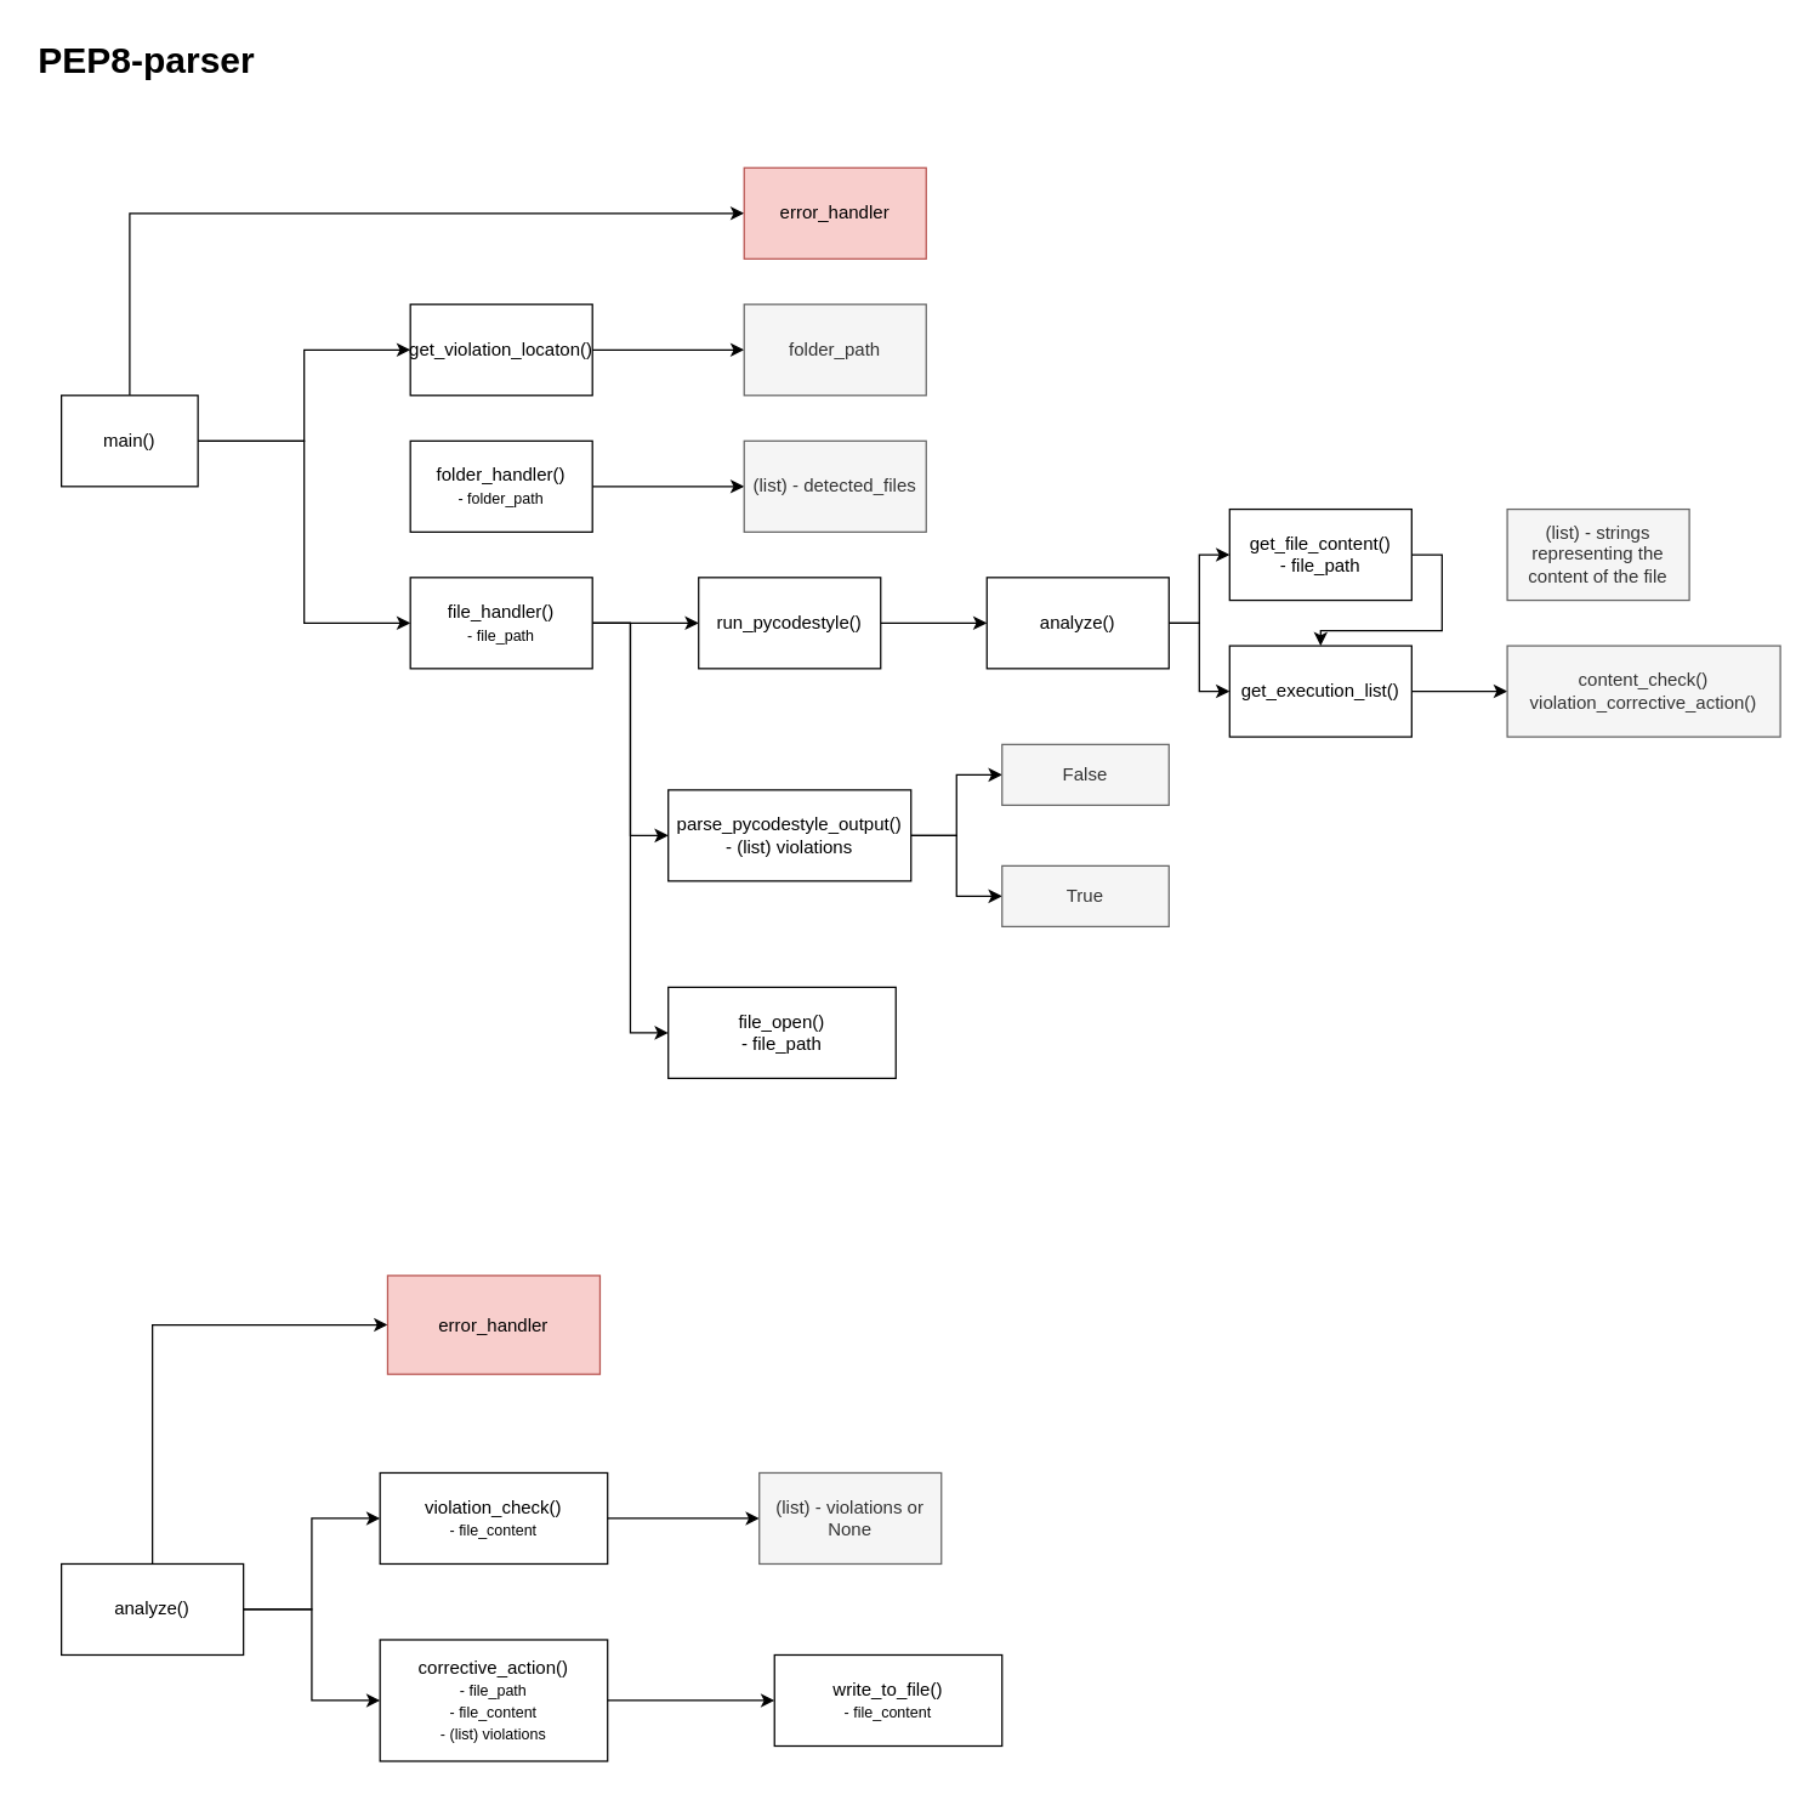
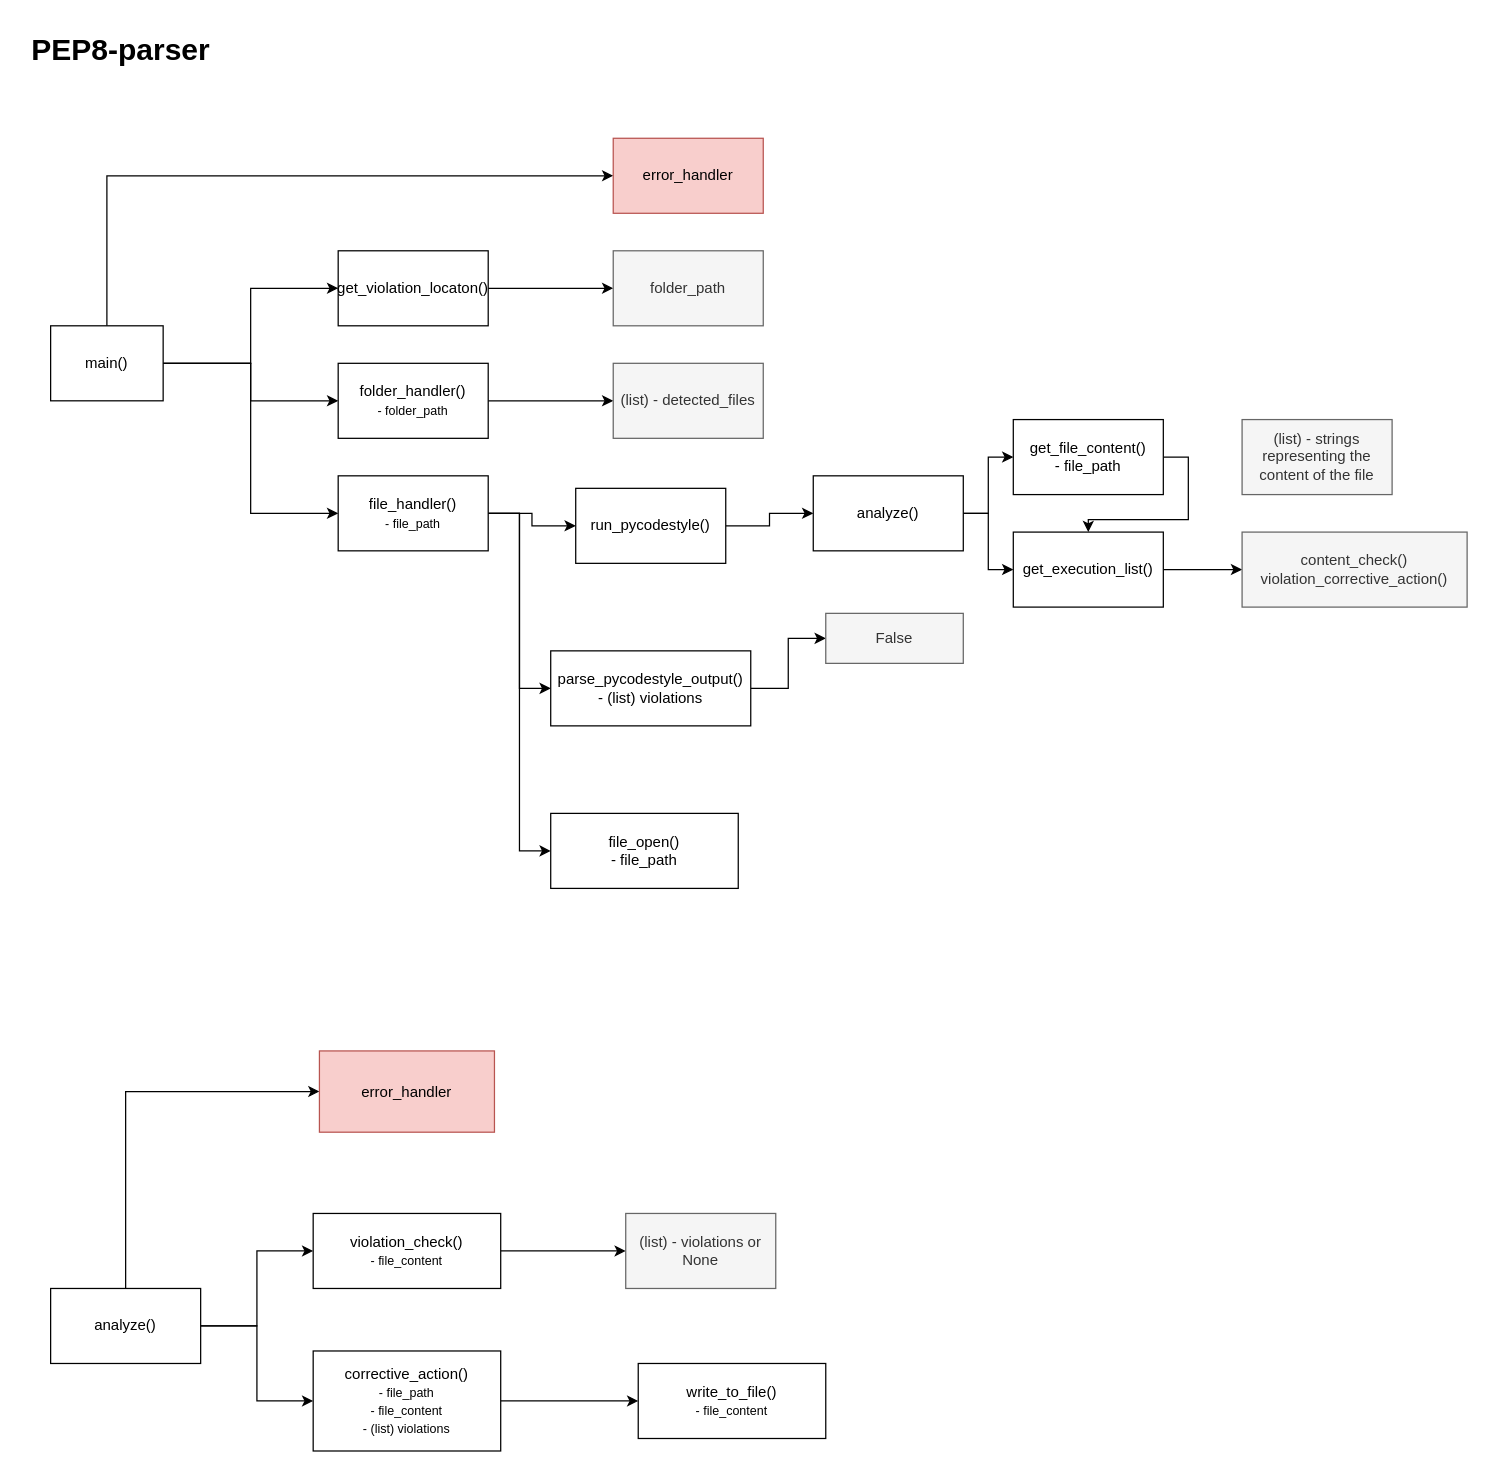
+ <mxCell id="4" style="edgeStyle=orthogonalEdgeStyle;rounded=0;orthogonalLoop=1;jettySize=auto;html=1;exitX=1;exitY=0.5;exitDx=0;exitDy=0;entryX=0;entryY=0.5;entryDx=0;entryDy=0;" parent="1" source="7" target="11" edge="1"><mxGeometry relative="1" as="geometry" /></mxCell>
- <mxCell id="20" value="run_pycodestyle()&lt;font style=&quot;&quot;&gt;&lt;br&gt;&lt;/font&gt;" style="rounded=0;whiteSpace=wrap;html=1;" vertex="1" parent="1"><mxGeometry x="460" y="380" width="120" height="60" as="geometry" /></mxCell>
+ <mxCell id="20" value="run_pycodestyle()&lt;font style=&quot;&quot;&gt;&lt;br&gt;&lt;/font&gt;" style="rounded=0;whiteSpace=wrap;html=1;" vertex="1" parent="1"><mxGeometry x="460" y="390" width="120" height="60" as="geometry" /></mxCell>
- <mxCell id="38" style="edgeStyle=orthogonalEdgeStyle;rounded=0;orthogonalLoop=1;jettySize=auto;html=1;exitX=1;exitY=0.5;exitDx=0;exitDy=0;entryX=0;entryY=0.5;entryDx=0;entryDy=0;" edge="1" parent="1" source="39" target="44"><mxGeometry relative="1" as="geometry" /></mxCell>
- <mxCell id="44" value="True" style="rounded=0;whiteSpace=wrap;html=1;fillColor=#f5f5f5;fontColor=#333333;strokeColor=#666666;" vertex="1" parent="1"><mxGeometry x="660" y="570" width="110" height="40" as="geometry" /></mxCell>
